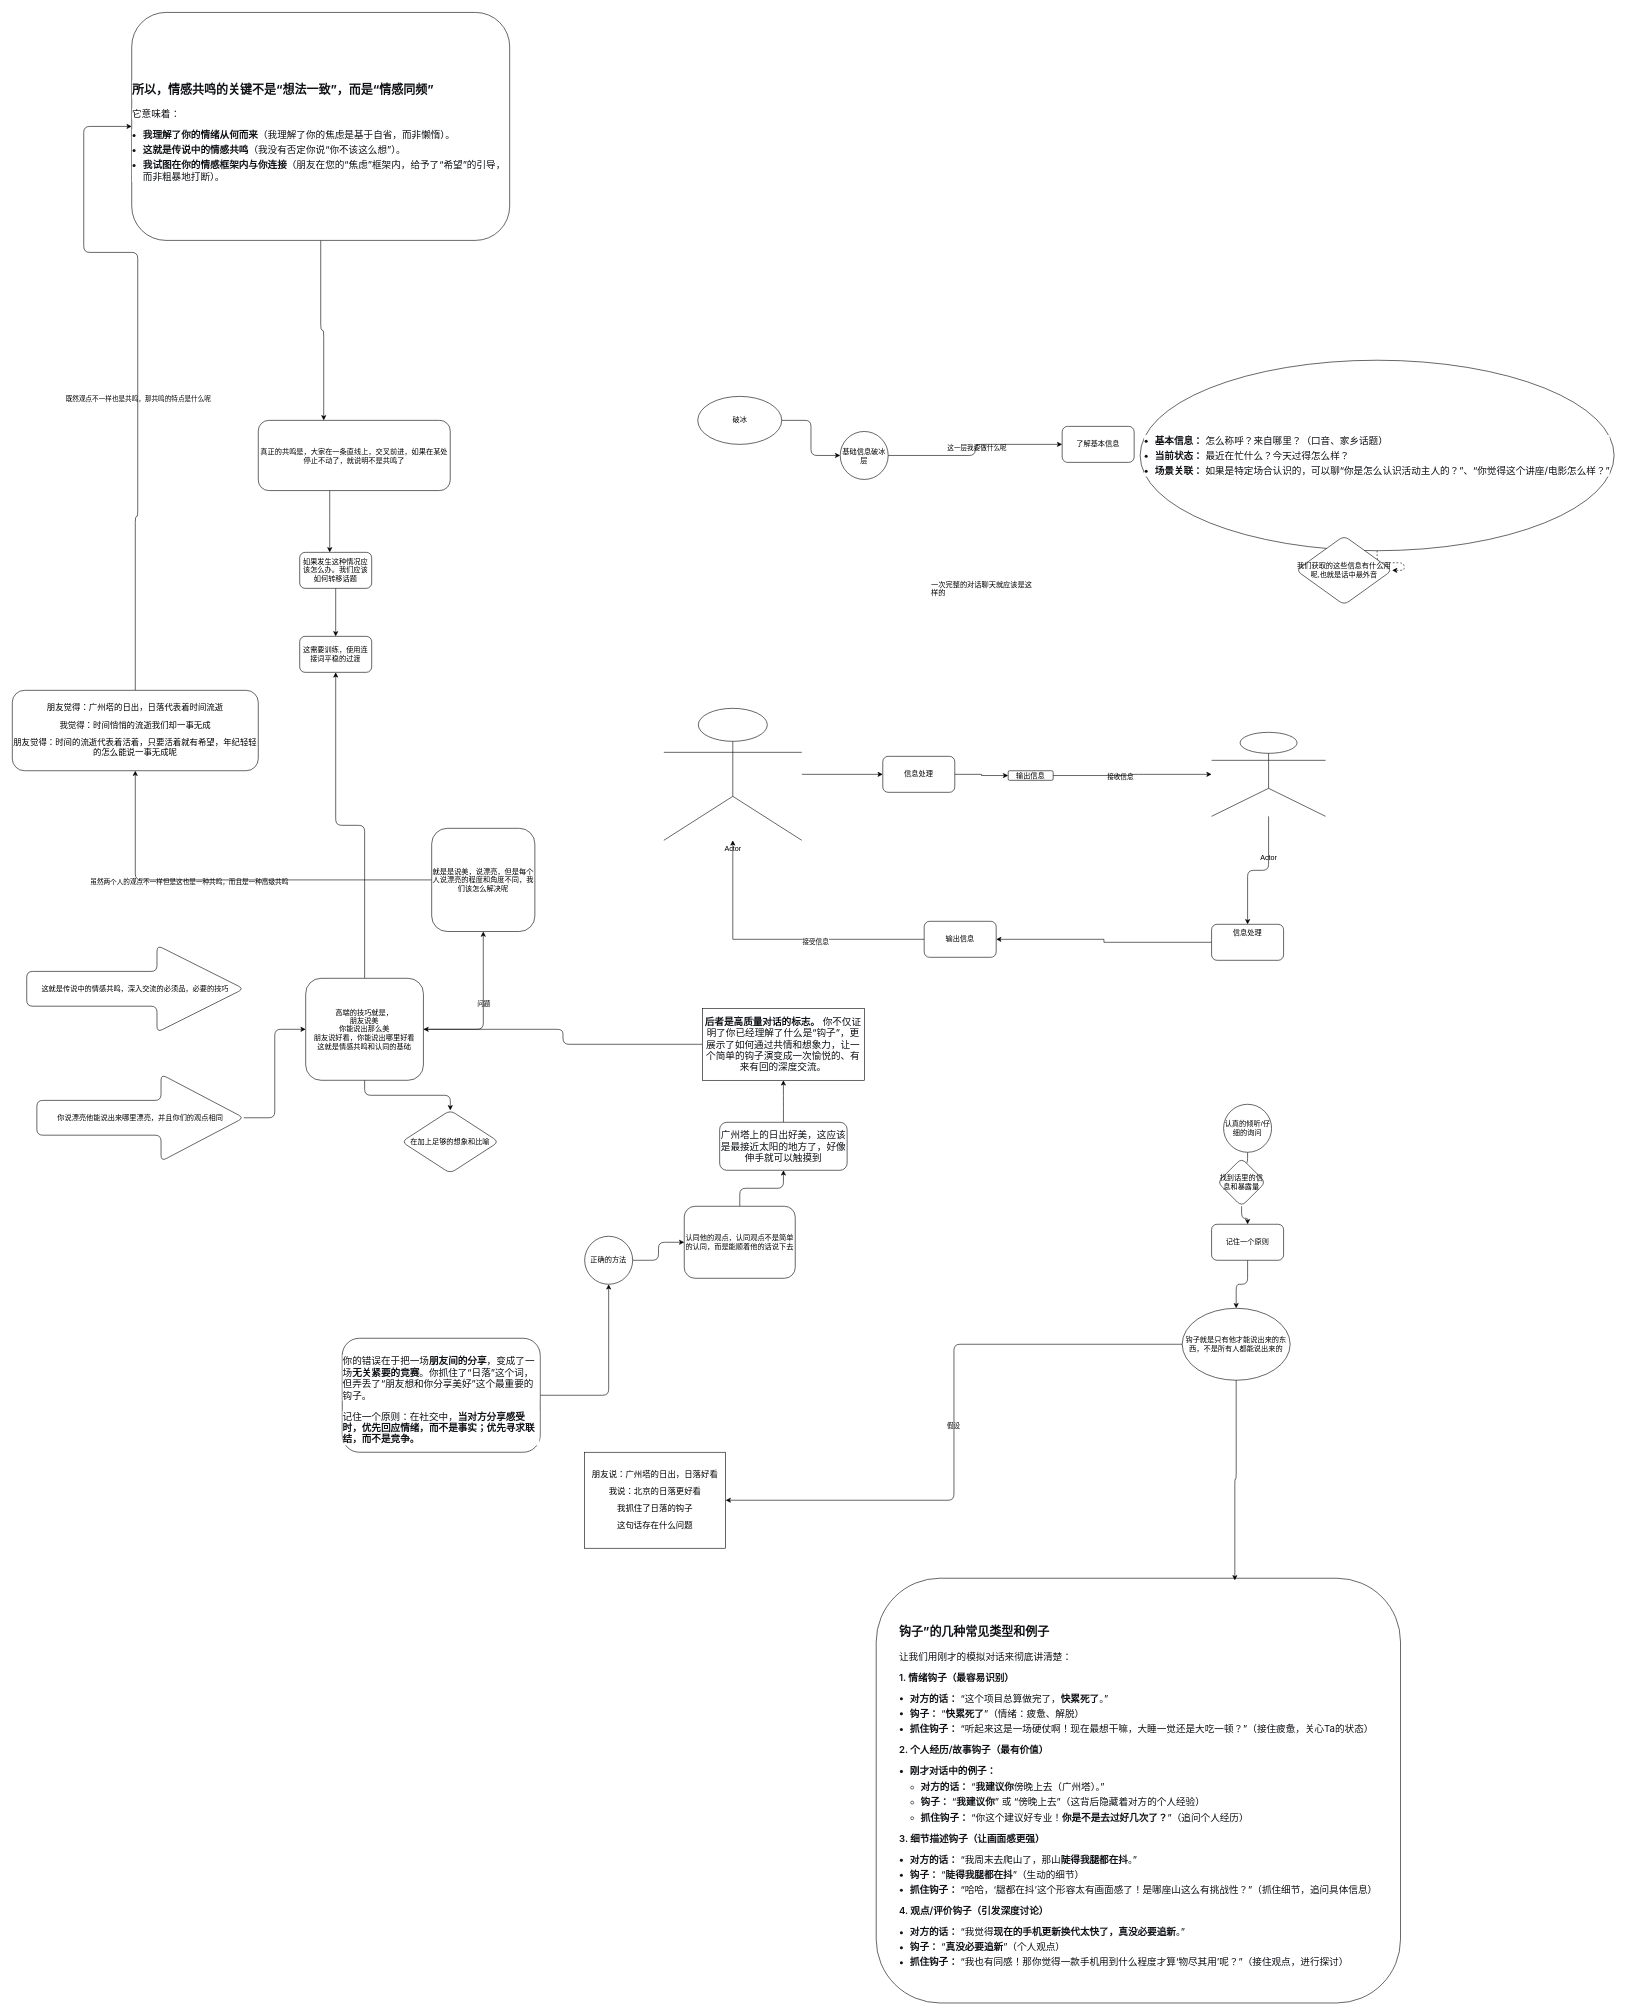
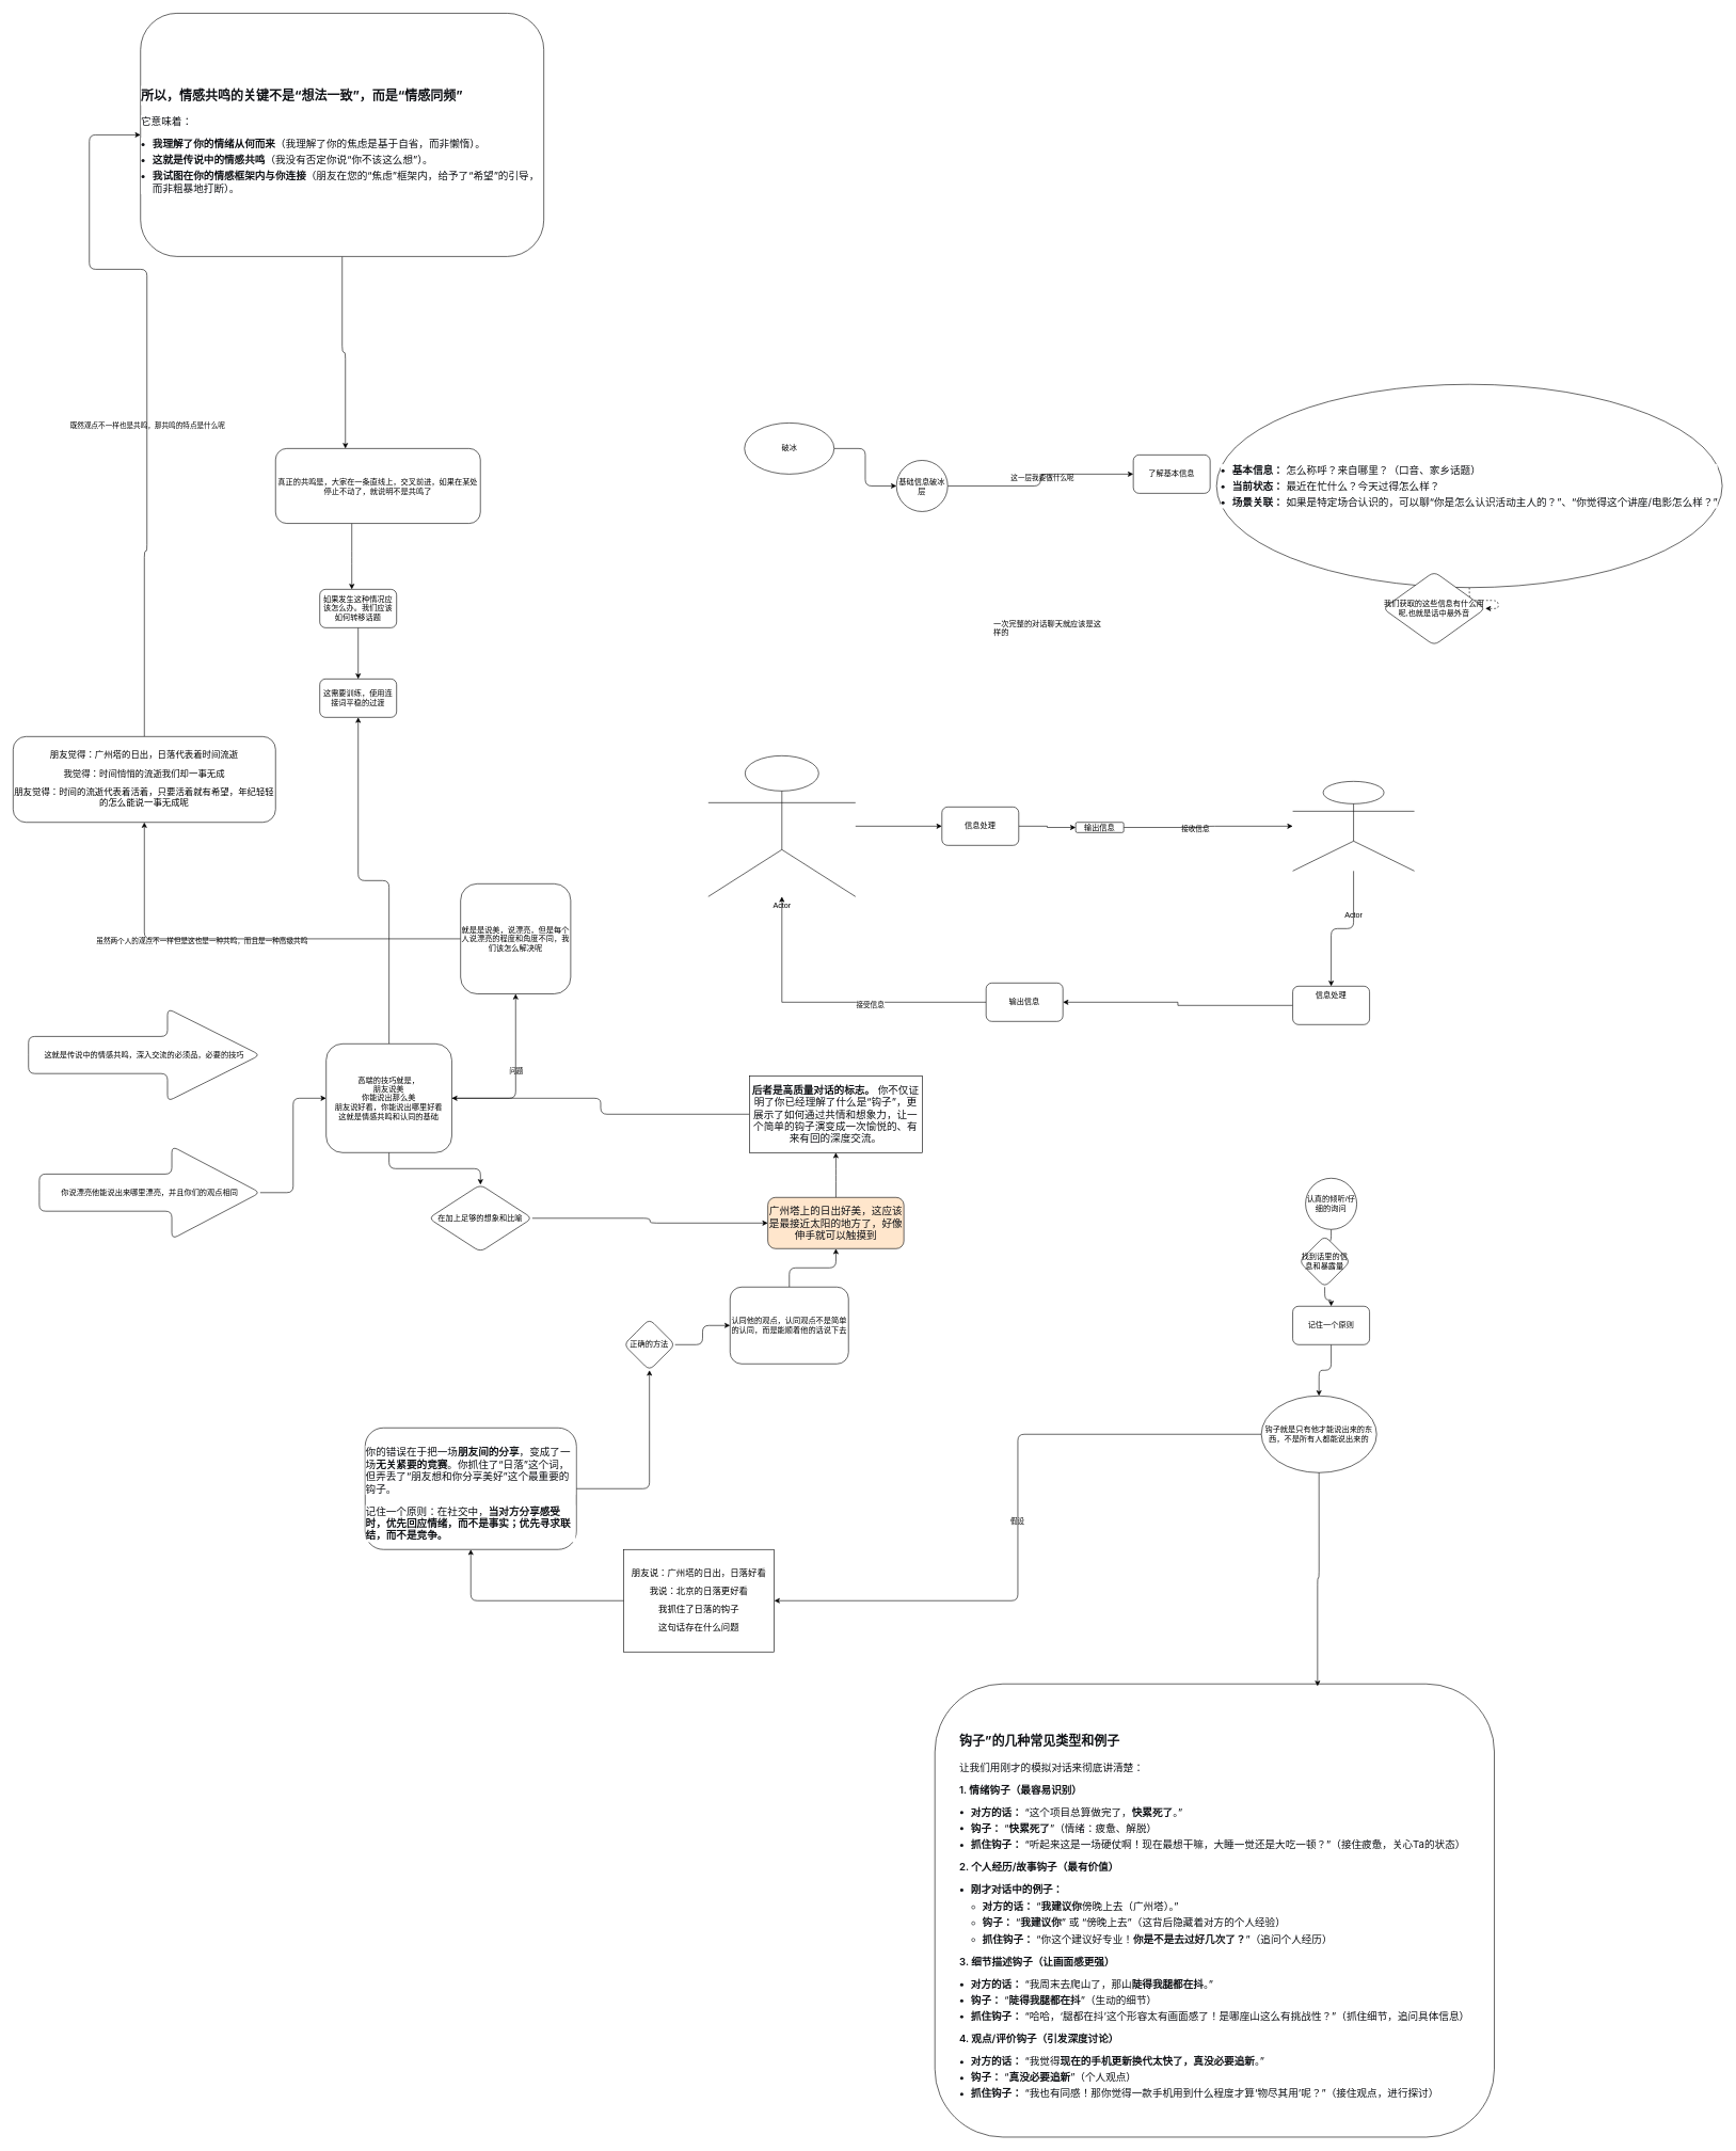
+ <mxCell id="38" style="edgeStyle=orthogonalEdgeStyle;rounded=1;orthogonalLoop=1;jettySize=auto;html=1;entryX=0;entryY=0.5;entryDx=0;entryDy=0;labelBackgroundColor=none;fontColor=default;" parent="1" source="39" target="30" edge="1"><mxGeometry relative="1" as="geometry" /></mxCell>
- <mxCell id="30" value="&lt;span style=&quot;color: rgb(15, 17, 21); font-family: quote-cjk-patch, Inter, system-ui, -apple-system, BlinkMacSystemFont, &amp;quot;Segoe UI&amp;quot;, Roboto, Oxygen, Ubuntu, Cantarell, &amp;quot;Open Sans&amp;quot;, &amp;quot;Helvetica Neue&amp;quot;, sans-serif; font-size: 16px; text-align: start; white-space-collapse: preserve;&quot;&gt;广州塔上的日出好美，这应该是最接近太阳的地方了，好像伸手就可以触摸到&lt;/span&gt;" style="whiteSpace=wrap;html=1;labelBackgroundColor=none;rounded=1;" parent="1" vertex="1"><mxGeometry x="1199.06" y="1870" width="212.5" height="80" as="geometry" /></mxCell>
+ <mxCell id="30" value="&lt;span style=&quot;color: rgb(15, 17, 21); font-family: quote-cjk-patch, Inter, system-ui, -apple-system, BlinkMacSystemFont, &amp;quot;Segoe UI&amp;quot;, Roboto, Oxygen, Ubuntu, Cantarell, &amp;quot;Open Sans&amp;quot;, &amp;quot;Helvetica Neue&amp;quot;, sans-serif; font-size: 16px; text-align: start; white-space-collapse: preserve;&quot;&gt;广州塔上的日出好美，这应该是最接近太阳的地方了，好像伸手就可以触摸到&lt;/span&gt;" style="whiteSpace=wrap;html=1;labelBackgroundColor=none;rounded=1;fillColor=#ffe6cc;" parent="1" vertex="1"><mxGeometry x="1199.06" y="1870" width="212.5" height="80" as="geometry" /></mxCell>
- <mxCell id="26" value="正确的方法" style="ellipse;whiteSpace=wrap;html=1;labelBackgroundColor=none;" parent="1" vertex="1"><mxGeometry x="974.06" y="2060" width="80" height="80" as="geometry" /></mxCell>
+ <mxCell id="26" value="正确的方法" style="rhombus;whiteSpace=wrap;html=1;labelBackgroundColor=none;rounded=1;" parent="1" vertex="1"><mxGeometry x="974.06" y="2060" width="80" height="80" as="geometry" /></mxCell>
+ <mxCell id="21" style="edgeStyle=orthogonalEdgeStyle;rounded=1;orthogonalLoop=1;jettySize=auto;html=1;entryX=0.5;entryY=1;entryDx=0;entryDy=0;labelBackgroundColor=none;fontColor=default;" edge="1" parent="1" source="22" target="24"><mxGeometry relative="1" as="geometry" /></mxCell>
